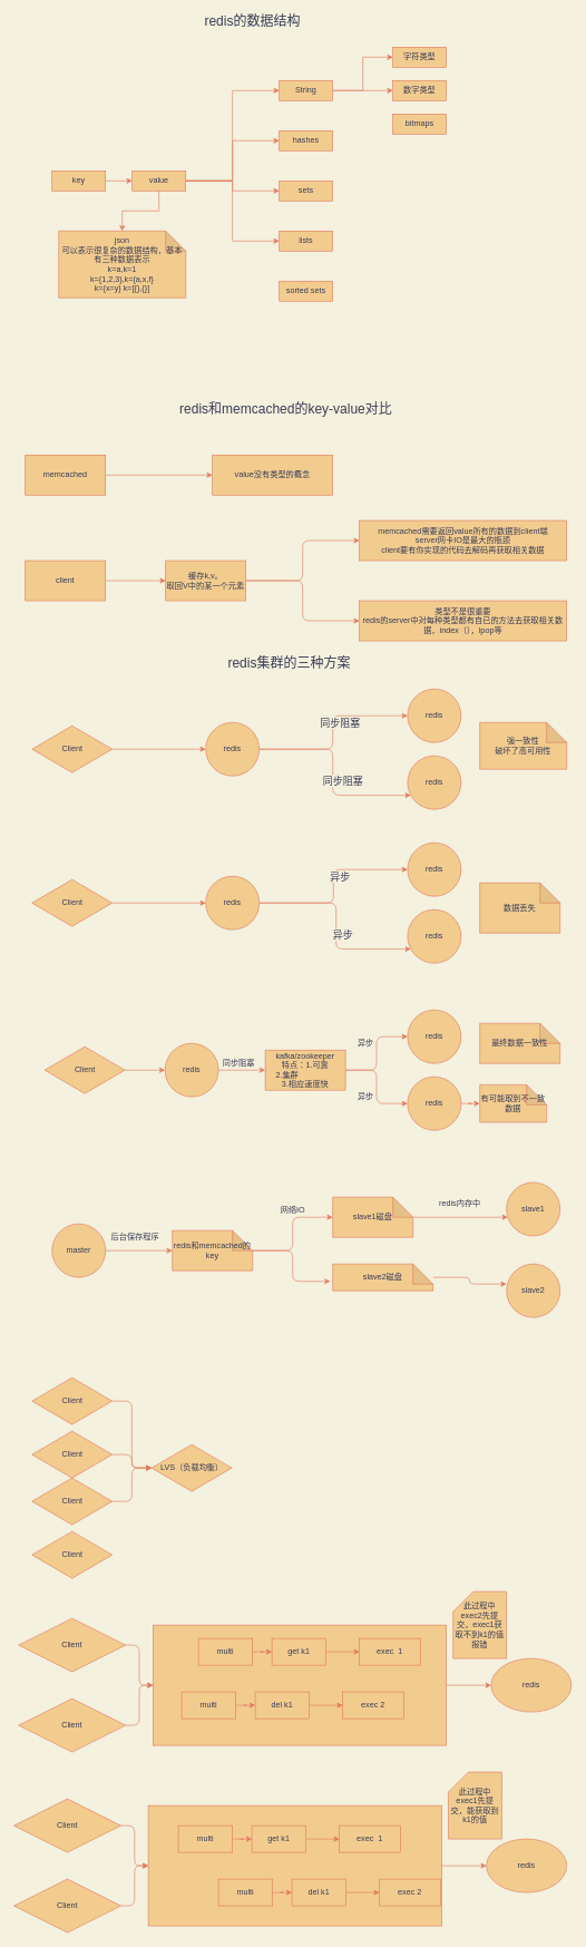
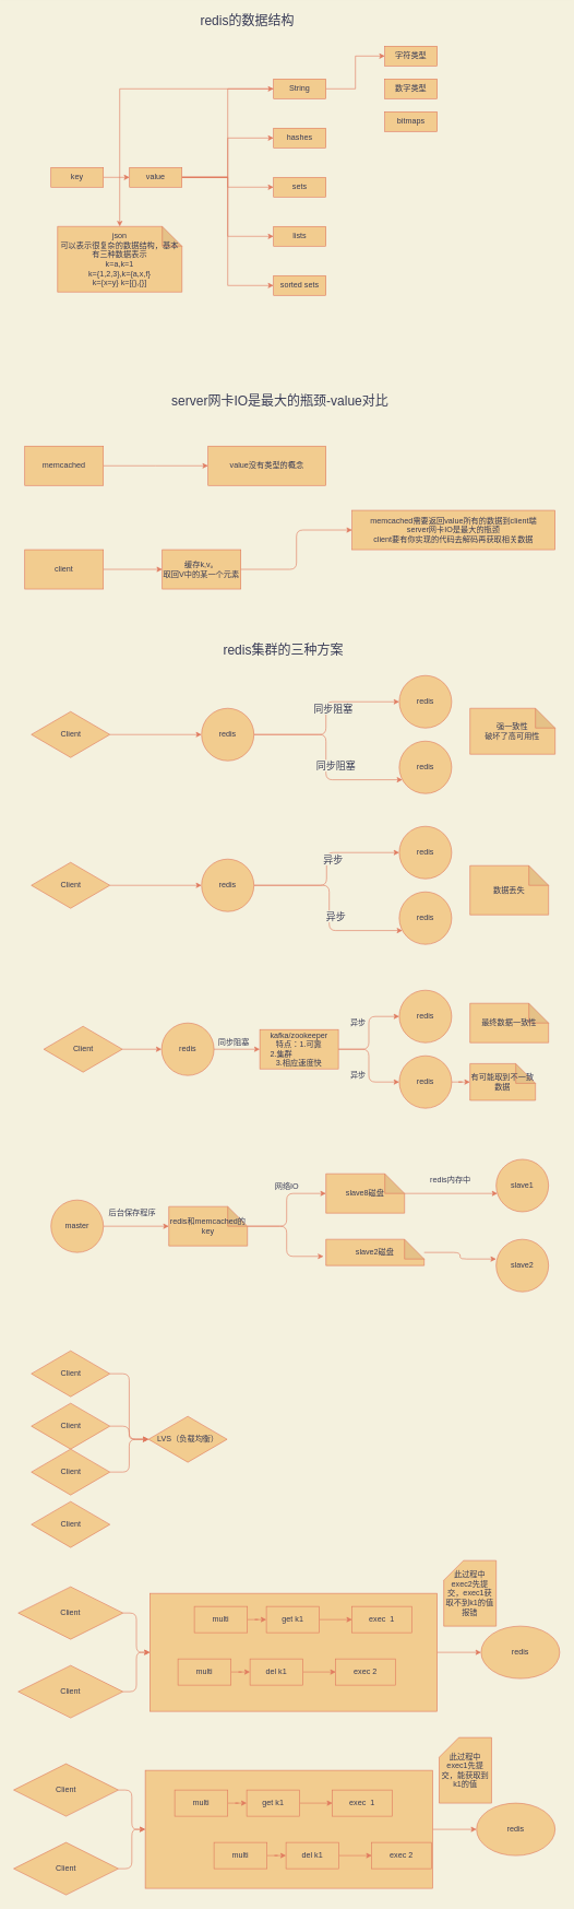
- <mxCell id="12" style="edgeStyle=orthogonalEdgeStyle;rounded=0;orthogonalLoop=1;jettySize=auto;html=1;entryX=0;entryY=0.5;entryDx=0;entryDy=0;strokeColor=#E07A5F;fontColor=#393C56;labelBackgroundColor=#F4F1DE;" parent="1" source="13" target="19" edge="1"><mxGeometry relative="1" as="geometry" /></mxCell>
+ <mxCell id="12" style="edgeStyle=orthogonalEdgeStyle;rounded=0;orthogonalLoop=1;jettySize=auto;html=1;strokeColor=#E07A5F;fontColor=#393C56;labelBackgroundColor=#F4F1DE;" parent="1" source="13" target="22" edge="1"><mxGeometry relative="1" as="geometry" /></mxCell>
- <mxCell id="9" style="edgeStyle=orthogonalEdgeStyle;rounded=0;orthogonalLoop=1;jettySize=auto;html=1;strokeColor=#E07A5F;fontColor=#393C56;labelBackgroundColor=#F4F1DE;" parent="1" source="10" target="22" edge="1"><mxGeometry relative="1" as="geometry" /></mxCell>
+ <mxCell id="9" style="edgeStyle=orthogonalEdgeStyle;rounded=0;orthogonalLoop=1;jettySize=auto;html=1;entryX=0;entryY=0.5;entryDx=0;entryDy=0;strokeColor=#E07A5F;fontColor=#393C56;labelBackgroundColor=#F4F1DE;" parent="1" source="10" target="17" edge="1"><mxGeometry relative="1" as="geometry" /></mxCell>
- <mxCell id="30" value="&lt;font style=&quot;font-size: 20px&quot;&gt;redis和memcached的key-value对比&lt;/font&gt;" style="text;html=1;strokeColor=none;fillColor=none;align=center;verticalAlign=middle;whiteSpace=wrap;rounded=0;fontColor=#393C56;" parent="1" vertex="1"><mxGeometry x="217" y="600" width="420" height="20" as="geometry" /></mxCell>
+ <mxCell id="30" value="&lt;font style=&quot;font-size: 20px&quot;&gt;server网卡IO是最大的瓶颈-value对比&lt;/font&gt;" style="text;html=1;strokeColor=none;fillColor=none;align=center;verticalAlign=middle;whiteSpace=wrap;rounded=0;fontColor=#393C56;" parent="1" vertex="1"><mxGeometry x="217" y="600" width="420" height="20" as="geometry" /></mxCell>
- <mxCell id="26" style="edgeStyle=orthogonalEdgeStyle;curved=0;rounded=1;sketch=0;orthogonalLoop=1;jettySize=auto;html=1;entryX=0;entryY=0.5;entryDx=0;entryDy=0;strokeColor=#E07A5F;fillColor=#F2CC8F;fontColor=#393C56;labelBackgroundColor=#F4F1DE;" parent="1" source="27" target="29" edge="1"><mxGeometry relative="1" as="geometry" /></mxCell>
- <mxCell id="29" value="类型不是很重要&lt;br&gt;redis的server中对每种类型都有自已的方法去获取相关数据，index（），lpop等" style="rounded=0;whiteSpace=wrap;html=1;sketch=0;strokeColor=#E07A5F;fillColor=#F2CC8F;fontColor=#393C56;" parent="1" vertex="1"><mxGeometry x="537" y="898" width="310" height="60" as="geometry" /></mxCell>
- <mxCell id="80" value="slave1磁盘" style="shape=note;whiteSpace=wrap;html=1;backgroundOutline=1;darkOpacity=0.05;fillColor=#F2CC8F;strokeColor=#E07A5F;fontColor=#393C56;" parent="1" vertex="1"><mxGeometry x="497" y="1790" width="120" height="60" as="geometry" /></mxCell>
+ <mxCell id="80" value="slave8磁盘" style="shape=note;whiteSpace=wrap;html=1;backgroundOutline=1;darkOpacity=0.05;fillColor=#F2CC8F;strokeColor=#E07A5F;fontColor=#393C56;" parent="1" vertex="1"><mxGeometry x="497" y="1790" width="120" height="60" as="geometry" /></mxCell>
